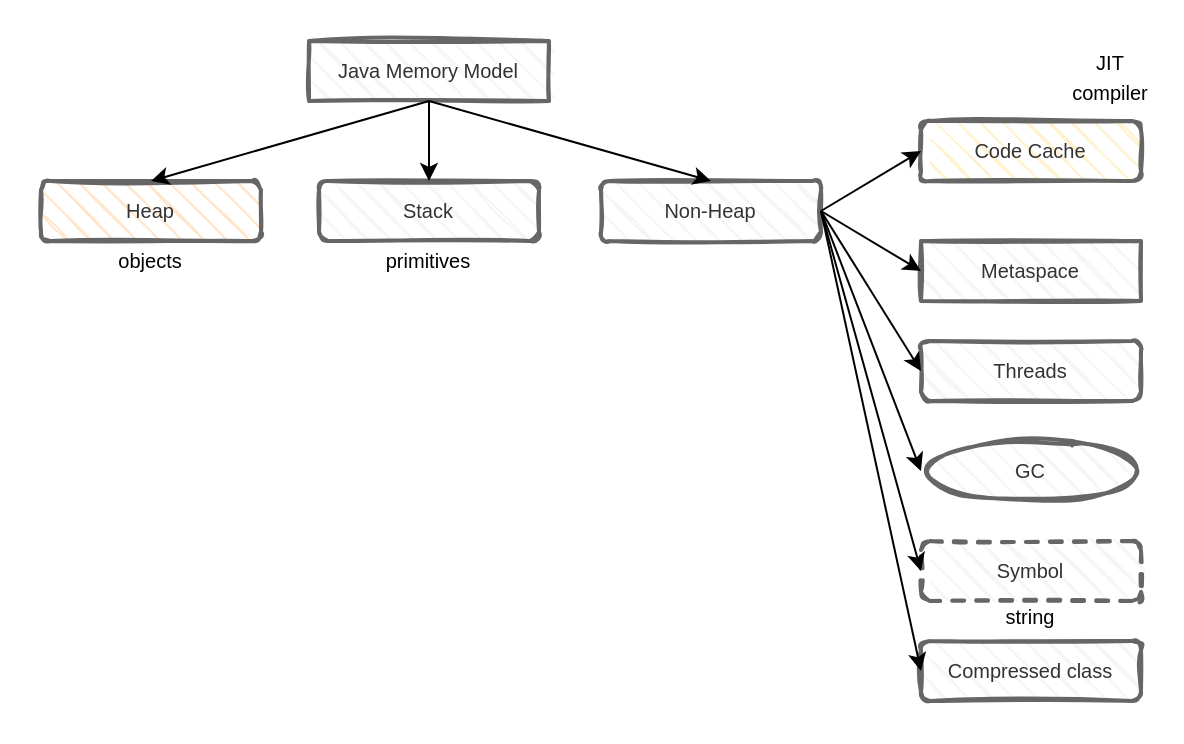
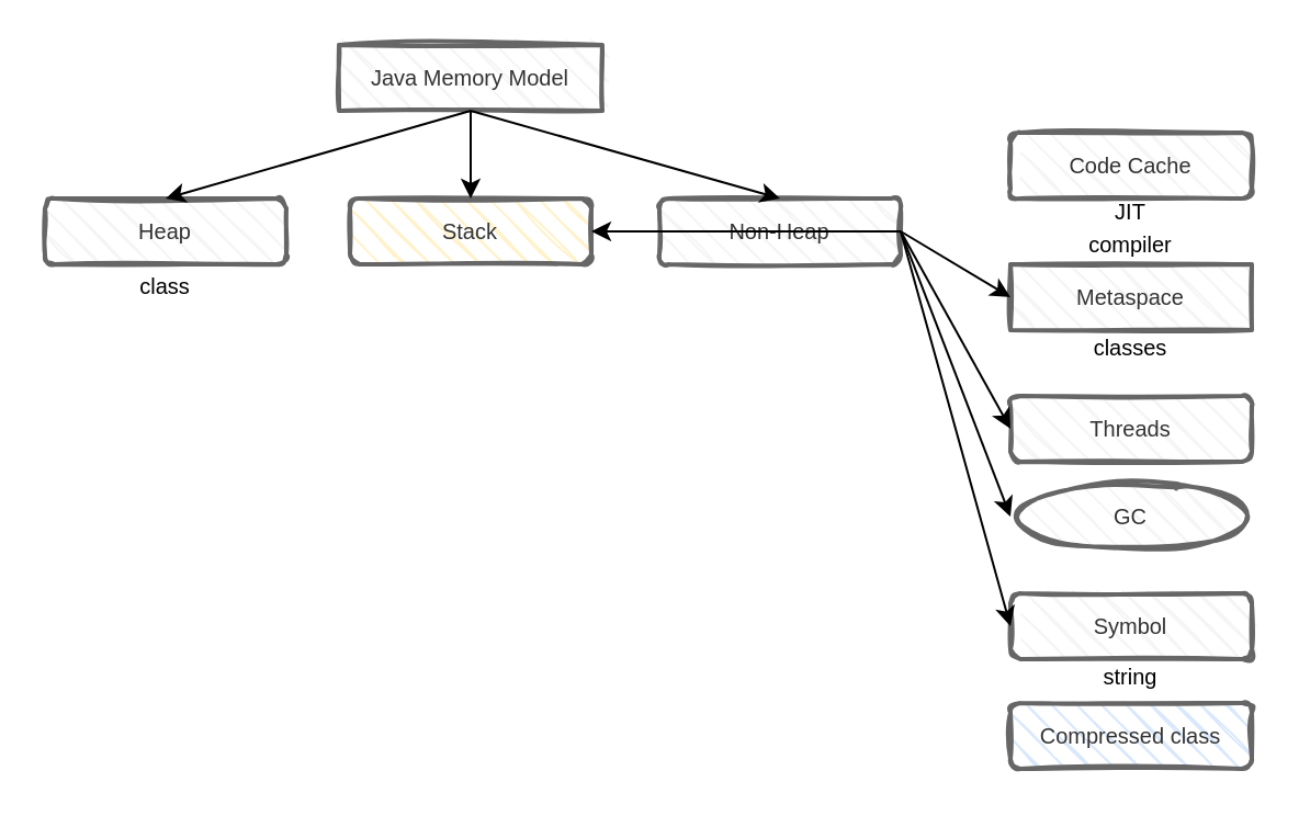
- <mxCell id="14" value="&lt;font style=&quot;font-size: 10px&quot;&gt;JIT compiler&lt;/font&gt;" style="text;html=1;strokeColor=none;fillColor=none;align=center;verticalAlign=middle;whiteSpace=wrap;rounded=0;" parent="1" vertex="1"><mxGeometry x="530" y="30" width="50" height="15" as="geometry" /></mxCell>
+ <mxCell id="14" value="&lt;font style=&quot;font-size: 10px&quot;&gt;JIT compiler&lt;/font&gt;" style="text;html=1;strokeColor=none;fillColor=none;align=center;verticalAlign=middle;whiteSpace=wrap;rounded=0;" parent="1" vertex="1"><mxGeometry x="490" y="95" width="50" height="15" as="geometry" /></mxCell>
- <mxCell id="9" value="Code Cache" style="rounded=1;whiteSpace=wrap;html=1;strokeWidth=2;fillWeight=1;hachureGap=8;hachureAngle=45;fillColor=#fff2cc;sketch=1;fontSize=10;strokeColor=#666666;fillStyle=auto;fontColor=#333333;" parent="1" vertex="1"><mxGeometry x="460" y="60" width="110" height="30" as="geometry" /></mxCell>
+ <mxCell id="9" value="Code Cache" style="rounded=1;whiteSpace=wrap;html=1;strokeWidth=2;fillWeight=1;hachureGap=8;hachureAngle=45;fillColor=#f5f5f5;sketch=1;fontSize=10;strokeColor=#666666;fillStyle=auto;fontColor=#333333;" parent="1" vertex="1"><mxGeometry x="460" y="60" width="110" height="30" as="geometry" /></mxCell>
- <mxCell id="11" value="" style="endArrow=classic;html=1;rounded=0;entryX=0;entryY=0.5;entryDx=0;entryDy=0;exitX=1;exitY=0.5;exitDx=0;exitDy=0;" parent="1" source="5" target="9" edge="1"><mxGeometry width="50" height="50" relative="1" as="geometry"><mxPoint x="190" y="210" as="sourcePoint" /><mxPoint x="240" y="160" as="targetPoint" /></mxGeometry></mxCell>
- <mxCell id="3" value="Heap" style="rounded=1;whiteSpace=wrap;html=1;strokeWidth=2;fillWeight=1;hachureGap=8;hachureAngle=45;fillColor=#ffe6cc;sketch=1;fontSize=10;strokeColor=#666666;fillStyle=auto;fontColor=#333333;" parent="1" vertex="1"><mxGeometry x="20" y="90" width="110" height="30" as="geometry" /></mxCell>
+ <mxCell id="3" value="Heap" style="rounded=1;whiteSpace=wrap;html=1;strokeWidth=2;fillWeight=1;hachureGap=8;hachureAngle=45;fillColor=#f5f5f5;sketch=1;fontSize=10;strokeColor=#666666;fillStyle=auto;fontColor=#333333;" parent="1" vertex="1"><mxGeometry x="20" y="90" width="110" height="30" as="geometry" /></mxCell>
- <mxCell id="4" value="Stack" style="rounded=1;whiteSpace=wrap;html=1;strokeWidth=2;fillWeight=1;hachureGap=8;hachureAngle=45;fillColor=#f5f5f5;sketch=1;fontSize=10;strokeColor=#666666;fillStyle=auto;fontColor=#333333;" parent="1" vertex="1"><mxGeometry x="159" y="90" width="110" height="30" as="geometry" /></mxCell>
+ <mxCell id="4" value="Stack" style="rounded=1;whiteSpace=wrap;html=1;strokeWidth=2;fillWeight=1;hachureGap=8;hachureAngle=45;fillColor=#fff2cc;sketch=1;fontSize=10;strokeColor=#666666;fillStyle=auto;fontColor=#333333;" parent="1" vertex="1"><mxGeometry x="159" y="90" width="110" height="30" as="geometry" /></mxCell>
- <mxCell id="13" value="&lt;font style=&quot;font-size: 10px&quot;&gt;objects&lt;/font&gt;" style="text;html=1;strokeColor=none;fillColor=none;align=center;verticalAlign=middle;whiteSpace=wrap;rounded=0;" parent="1" vertex="1"><mxGeometry x="50" y="120" width="50" height="20" as="geometry" /></mxCell>
+ <mxCell id="13" value="&lt;font style=&quot;font-size: 10px&quot;&gt;class&lt;/font&gt;" style="text;html=1;strokeColor=none;fillColor=none;align=center;verticalAlign=middle;whiteSpace=wrap;rounded=0;" parent="1" vertex="1"><mxGeometry x="50" y="120" width="50" height="20" as="geometry" /></mxCell>
- <mxCell id="15" value="&lt;span style=&quot;font-size: 10px&quot;&gt;primitives&lt;/span&gt;" style="text;html=1;strokeColor=none;fillColor=none;align=center;verticalAlign=middle;whiteSpace=wrap;rounded=0;" parent="1" vertex="1"><mxGeometry x="189" y="120" width="50" height="20" as="geometry" /></mxCell>
+ <mxCell id="23" value="&lt;font style=&quot;font-size: 10px&quot;&gt;classes&lt;/font&gt;" style="text;html=1;strokeColor=none;fillColor=none;align=center;verticalAlign=middle;whiteSpace=wrap;rounded=0;" parent="1" vertex="1"><mxGeometry x="490" y="150" width="50" height="15" as="geometry" /></mxCell>
- <mxCell id="16" value="Threads" style="rounded=1;whiteSpace=wrap;html=1;strokeWidth=2;fillWeight=1;hachureGap=8;hachureAngle=45;fillColor=#f5f5f5;sketch=1;fontSize=10;strokeColor=#666666;fillStyle=auto;fontColor=#333333;" parent="1" vertex="1"><mxGeometry x="460" y="170" width="110" height="30" as="geometry" /></mxCell>
+ <mxCell id="16" value="Threads" style="rounded=1;whiteSpace=wrap;html=1;strokeWidth=2;fillWeight=1;hachureGap=8;hachureAngle=45;fillColor=#f5f5f5;sketch=1;fontSize=10;strokeColor=#666666;fillStyle=auto;fontColor=#333333;" parent="1" vertex="1"><mxGeometry x="460" y="180" width="110" height="30" as="geometry" /></mxCell>
- <mxCell id="26" value="" style="endArrow=classic;html=1;rounded=0;fontSize=10;entryX=0;entryY=0.5;entryDx=0;entryDy=0;exitX=1;exitY=0.5;exitDx=0;exitDy=0;" parent="1" source="5" target="25" edge="1"><mxGeometry width="50" height="50" relative="1" as="geometry"><mxPoint x="220" y="170" as="sourcePoint" /><mxPoint x="270" y="120" as="targetPoint" /></mxGeometry></mxCell>
+ <mxCell id="26" value="" style="endArrow=classic;html=1;rounded=0;fontSize=10;exitX=1;exitY=0.5;exitDx=0;exitDy=0;" parent="1" source="5" target="4" edge="1"><mxGeometry width="50" height="50" relative="1" as="geometry"><mxPoint x="220" y="170" as="sourcePoint" /><mxPoint x="270" y="120" as="targetPoint" /></mxGeometry></mxCell>
- <mxCell id="21" value="Symbol" style="rounded=1;whiteSpace=wrap;html=1;strokeWidth=2;fillWeight=1;hachureGap=8;hachureAngle=45;fillColor=#f5f5f5;sketch=1;fontSize=10;strokeColor=#666666;fillStyle=auto;fontColor=#333333;dashed=1;" parent="1" vertex="1"><mxGeometry x="460" y="270" width="110" height="30" as="geometry" /></mxCell>
+ <mxCell id="21" value="Symbol" style="rounded=1;whiteSpace=wrap;html=1;strokeWidth=2;fillWeight=1;hachureGap=8;hachureAngle=45;fillColor=#f5f5f5;sketch=1;fontSize=10;strokeColor=#666666;fillStyle=auto;fontColor=#333333;" parent="1" vertex="1"><mxGeometry x="460" y="270" width="110" height="30" as="geometry" /></mxCell>
- <mxCell id="25" value="Compressed class" style="rounded=1;whiteSpace=wrap;html=1;strokeWidth=2;fillWeight=1;hachureGap=8;hachureAngle=45;fillColor=#f5f5f5;sketch=1;fontSize=10;strokeColor=#666666;fillStyle=auto;fontColor=#333333;" parent="1" vertex="1"><mxGeometry x="460" y="320" width="110" height="30" as="geometry" /></mxCell>
+ <mxCell id="25" value="Compressed class" style="rounded=1;whiteSpace=wrap;html=1;strokeWidth=2;fillWeight=1;hachureGap=8;hachureAngle=45;fillColor=#dae8fc;sketch=1;fontSize=10;strokeColor=#666666;fillStyle=auto;fontColor=#333333;" parent="1" vertex="1"><mxGeometry x="460" y="320" width="110" height="30" as="geometry" /></mxCell>
